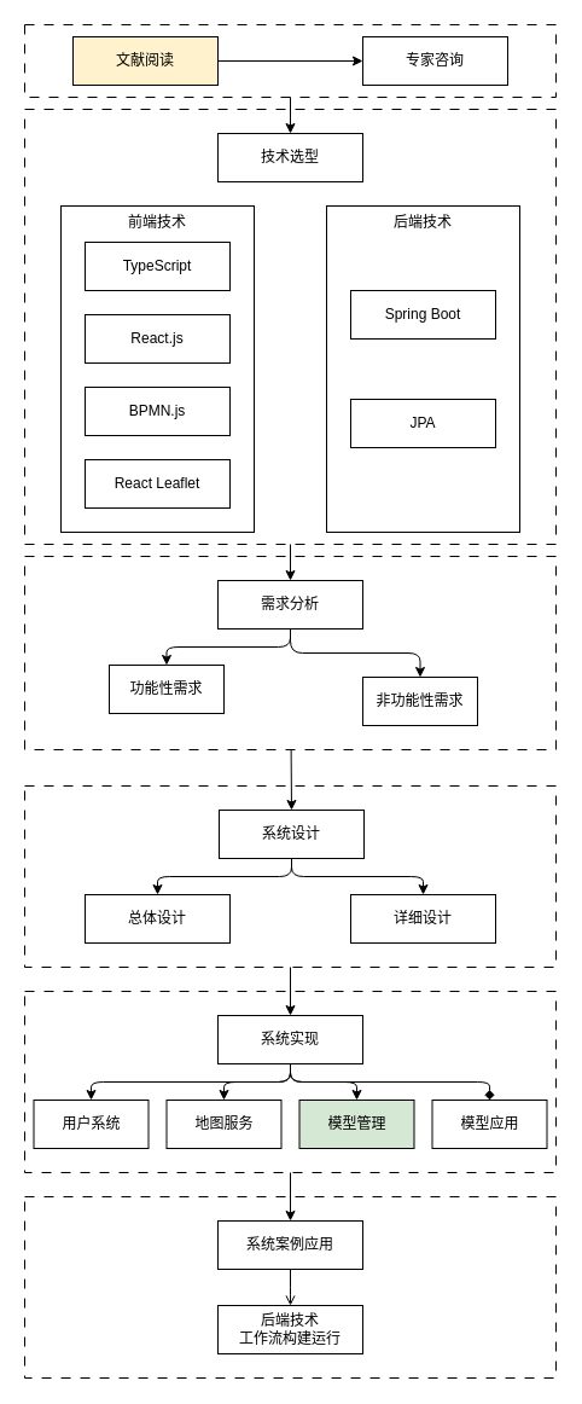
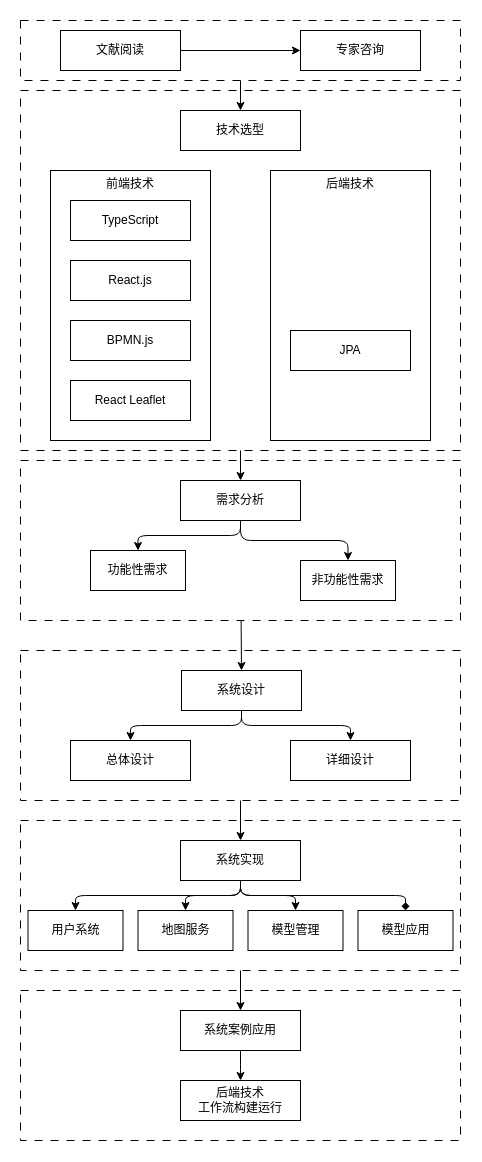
- <mxCell id="7" value="文献阅读" style="rounded=0;whiteSpace=wrap;html=1;fillColor=#fff2cc;" parent="1" vertex="1"><mxGeometry x="60" y="30" width="120" height="40" as="geometry" /></mxCell>
+ <mxCell id="7" value="文献阅读" style="rounded=0;whiteSpace=wrap;html=1;" parent="1" vertex="1"><mxGeometry x="60" y="30" width="120" height="40" as="geometry" /></mxCell>
- <mxCell id="45" value="Spring Boot" style="rounded=0;whiteSpace=wrap;html=1;container=0;" parent="1" vertex="1"><mxGeometry x="290" y="240" width="120" height="40" as="geometry" /></mxCell>
- <mxCell id="42" value="模型管理" style="rounded=0;whiteSpace=wrap;html=1;fillColor=#d5e8d4;" parent="1" vertex="1"><mxGeometry x="247.5" y="910" width="95" height="40" as="geometry" /></mxCell>
+ <mxCell id="42" value="模型管理" style="rounded=0;whiteSpace=wrap;html=1;" parent="1" vertex="1"><mxGeometry x="247.5" y="910" width="95" height="40" as="geometry" /></mxCell>
- <mxCell id="30" style="edgeStyle=elbowEdgeStyle;elbow=vertical;html=1;endArrow=open;" parent="1" source="31" target="39" edge="1"><mxGeometry relative="1" as="geometry" /></mxCell>
+ <mxCell id="30" style="edgeStyle=elbowEdgeStyle;elbow=vertical;html=1;" parent="1" source="31" target="39" edge="1"><mxGeometry relative="1" as="geometry" /></mxCell>
